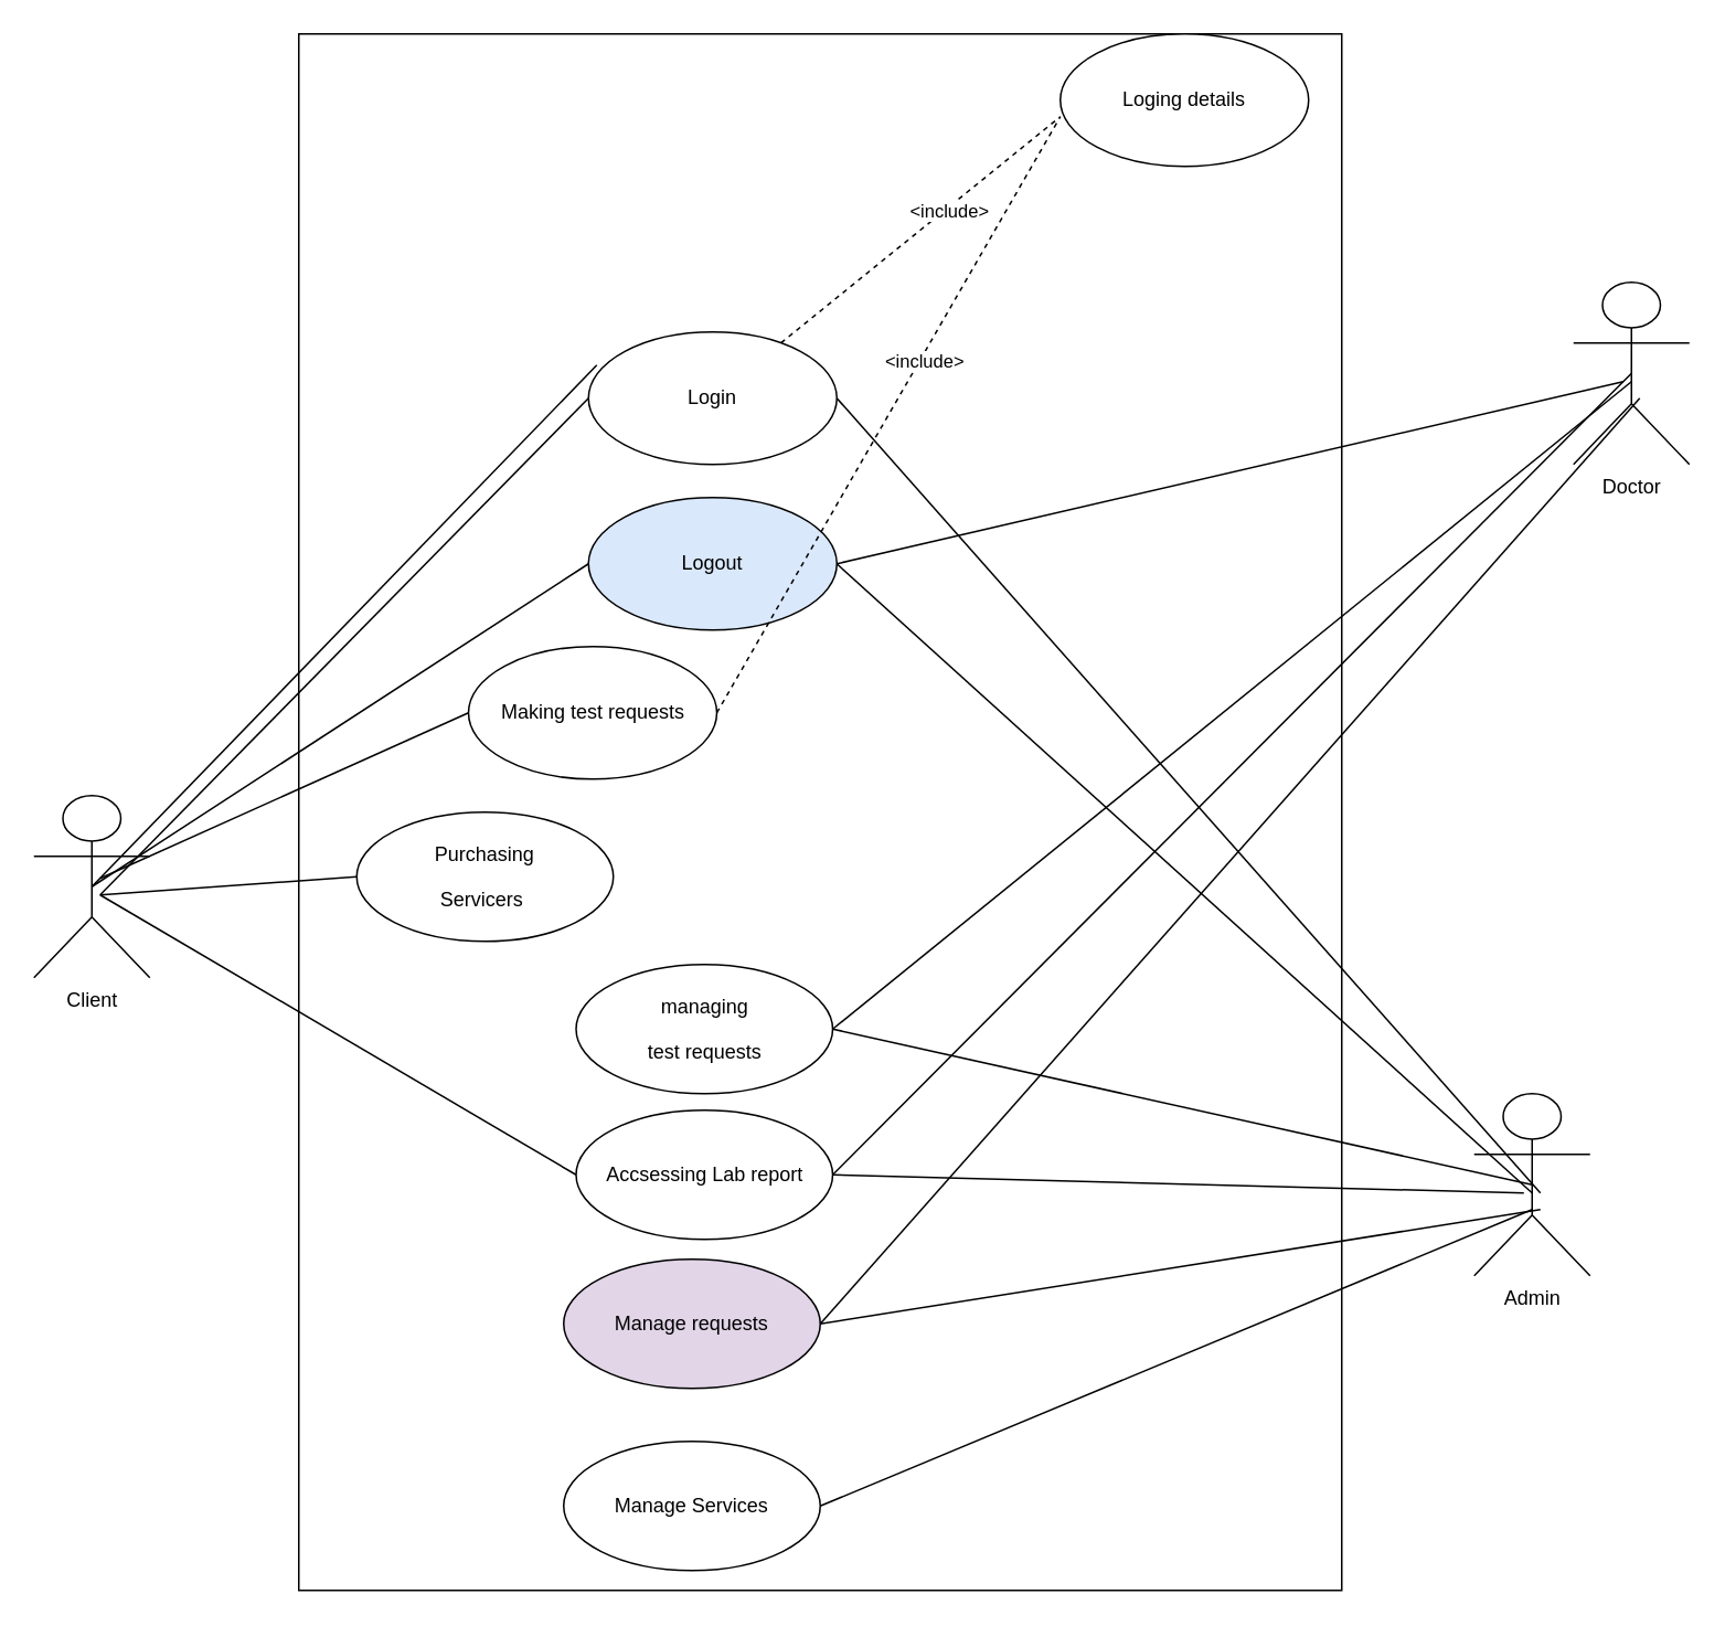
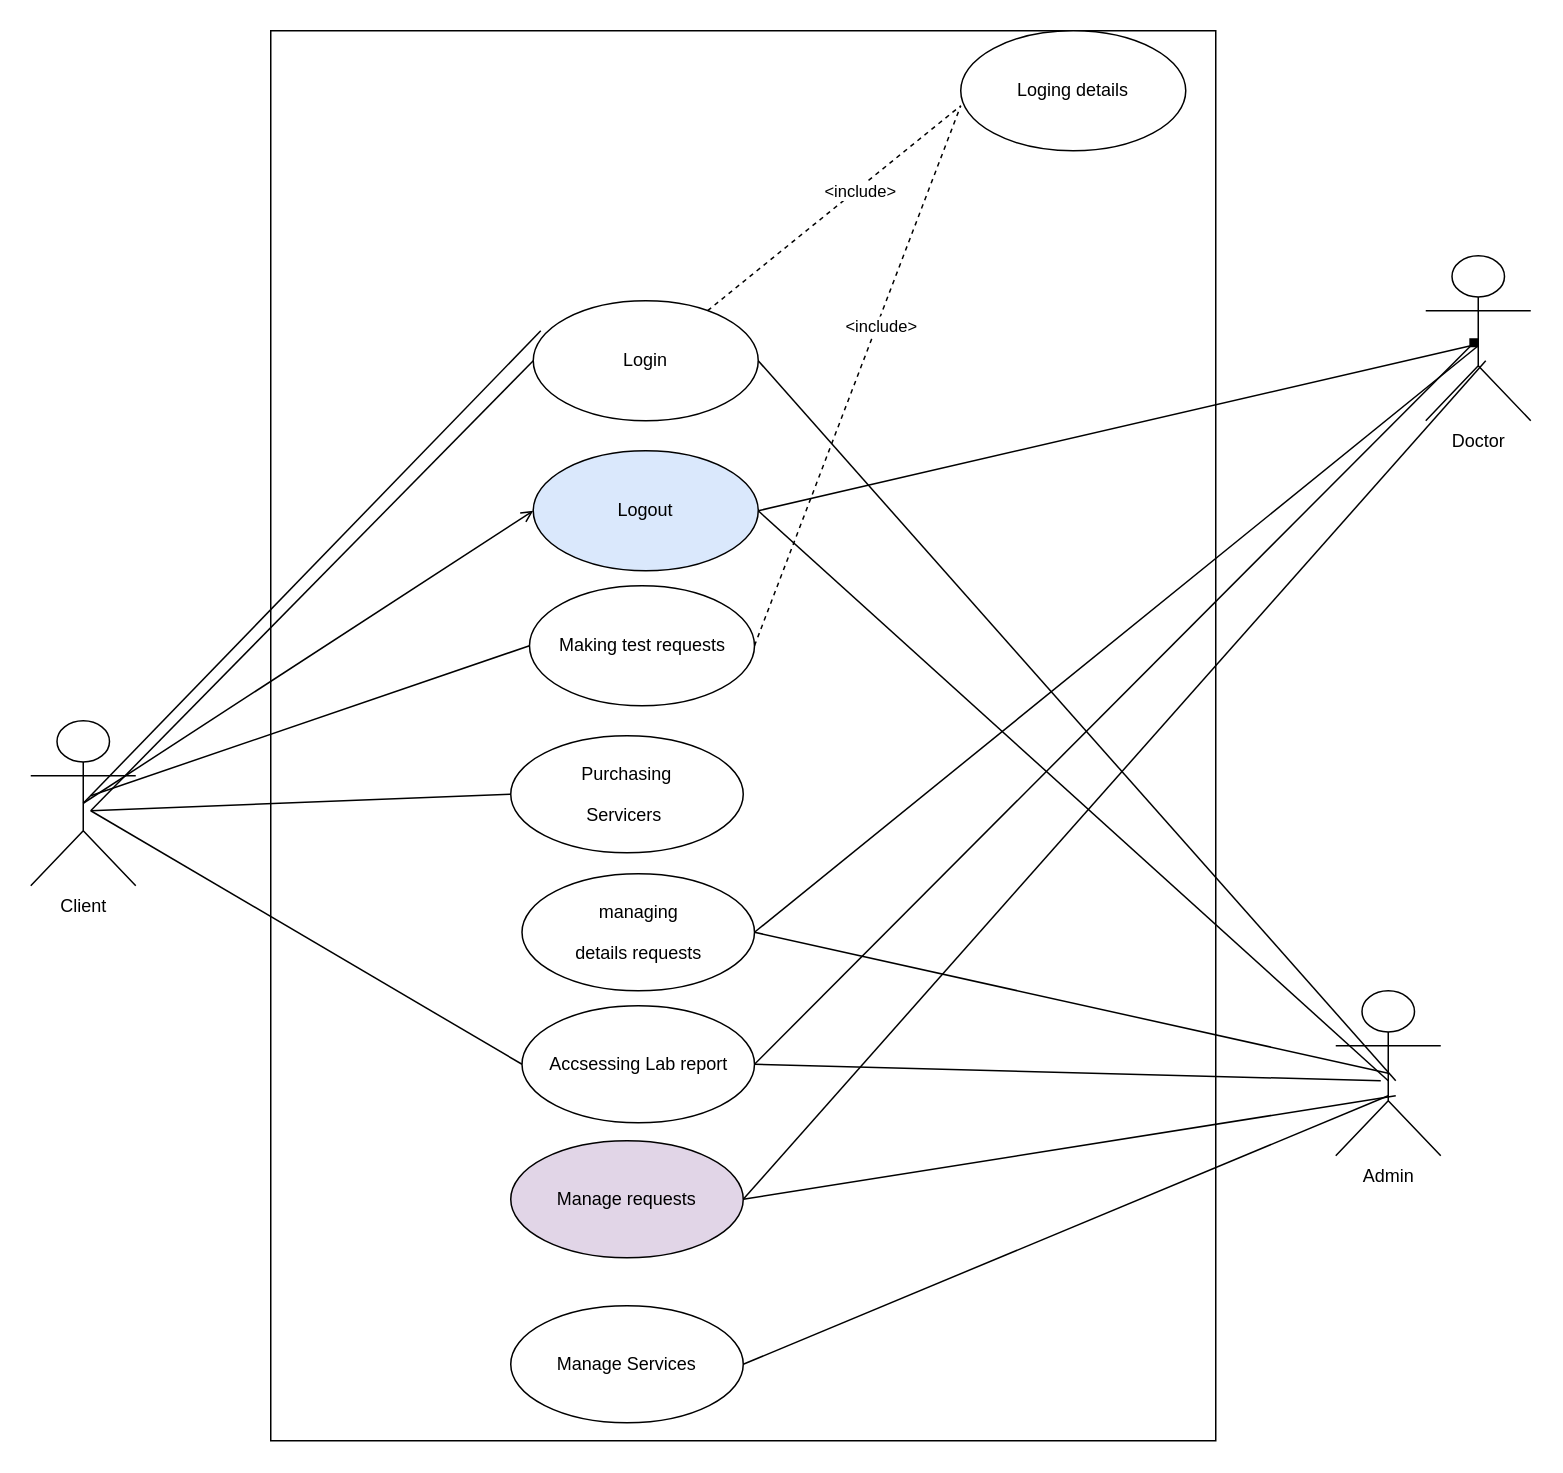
- <mxCell id="25" value="" style="endArrow=none;html=1;rounded=0;exitX=1;exitY=0.5;exitDx=0;exitDy=0;entryX=0.5;entryY=0.5;entryDx=0;entryDy=0;entryPerimeter=0;" edge="1" parent="1" source="9" target="4"><mxGeometry width="50" height="50" relative="1" as="geometry"><mxPoint x="505" y="809" as="sourcePoint" /><mxPoint x="1000" y="250" as="targetPoint" /></mxGeometry></mxCell>
+ <mxCell id="25" value="" style="endArrow=diamond;html=1;rounded=0;exitX=1;exitY=0.5;exitDx=0;exitDy=0;entryX=0.5;entryY=0.5;entryDx=0;entryDy=0;entryPerimeter=0;" edge="1" parent="1" source="9" target="4"><mxGeometry width="50" height="50" relative="1" as="geometry"><mxPoint x="505" y="809" as="sourcePoint" /><mxPoint x="1000" y="250" as="targetPoint" /></mxGeometry></mxCell>
- <mxCell id="16" value="" style="endArrow=none;html=1;rounded=0;exitX=0.5;exitY=0.5;exitDx=0;exitDy=0;exitPerimeter=0;entryX=0;entryY=0.5;entryDx=0;entryDy=0;" edge="1" parent="1" source="3" target="6"><mxGeometry width="50" height="50" relative="1" as="geometry"><mxPoint x="70" y="550" as="sourcePoint" /><mxPoint x="365" y="320" as="targetPoint" /></mxGeometry></mxCell>
+ <mxCell id="16" value="" style="endArrow=open;html=1;rounded=0;exitX=0.5;exitY=0.5;exitDx=0;exitDy=0;exitPerimeter=0;entryX=0;entryY=0.5;entryDx=0;entryDy=0;" edge="1" parent="1" source="3" target="6"><mxGeometry width="50" height="50" relative="1" as="geometry"><mxPoint x="70" y="550" as="sourcePoint" /><mxPoint x="365" y="320" as="targetPoint" /></mxGeometry></mxCell>
- <mxCell id="8" value="Making test requests" style="ellipse;whiteSpace=wrap;html=1;" vertex="1" parent="1"><mxGeometry x="282.5" y="390" width="150" height="80" as="geometry" /></mxCell>
+ <mxCell id="8" value="Making test requests" style="ellipse;whiteSpace=wrap;html=1;" vertex="1" parent="1"><mxGeometry x="352.5" y="390" width="150" height="80" as="geometry" /></mxCell>
- <mxCell id="7" value="&lt;p class=&quot;MsoNormal&quot;&gt;Purchasing&lt;/p&gt;&lt;p class=&quot;MsoNormal&quot;&gt;Servicers&amp;nbsp;&lt;/p&gt;" style="ellipse;whiteSpace=wrap;html=1;" vertex="1" parent="1"><mxGeometry x="215" y="490" width="155" height="78" as="geometry" /></mxCell>
+ <mxCell id="7" value="&lt;p class=&quot;MsoNormal&quot;&gt;Purchasing&lt;/p&gt;&lt;p class=&quot;MsoNormal&quot;&gt;Servicers&amp;nbsp;&lt;/p&gt;" style="ellipse;whiteSpace=wrap;html=1;" vertex="1" parent="1"><mxGeometry x="340" y="490" width="155" height="78" as="geometry" /></mxCell>
- <mxCell id="22" value="&lt;p class=&quot;MsoNormal&quot;&gt;managing&lt;/p&gt;&lt;p class=&quot;MsoNormal&quot;&gt;test requests&lt;/p&gt;" style="ellipse;whiteSpace=wrap;html=1;" vertex="1" parent="1"><mxGeometry x="347.5" y="582" width="155" height="78" as="geometry" /></mxCell>
+ <mxCell id="22" value="&lt;p class=&quot;MsoNormal&quot;&gt;managing&lt;/p&gt;&lt;p class=&quot;MsoNormal&quot;&gt;details requests&lt;/p&gt;" style="ellipse;whiteSpace=wrap;html=1;" vertex="1" parent="1"><mxGeometry x="347.5" y="582" width="155" height="78" as="geometry" /></mxCell>
